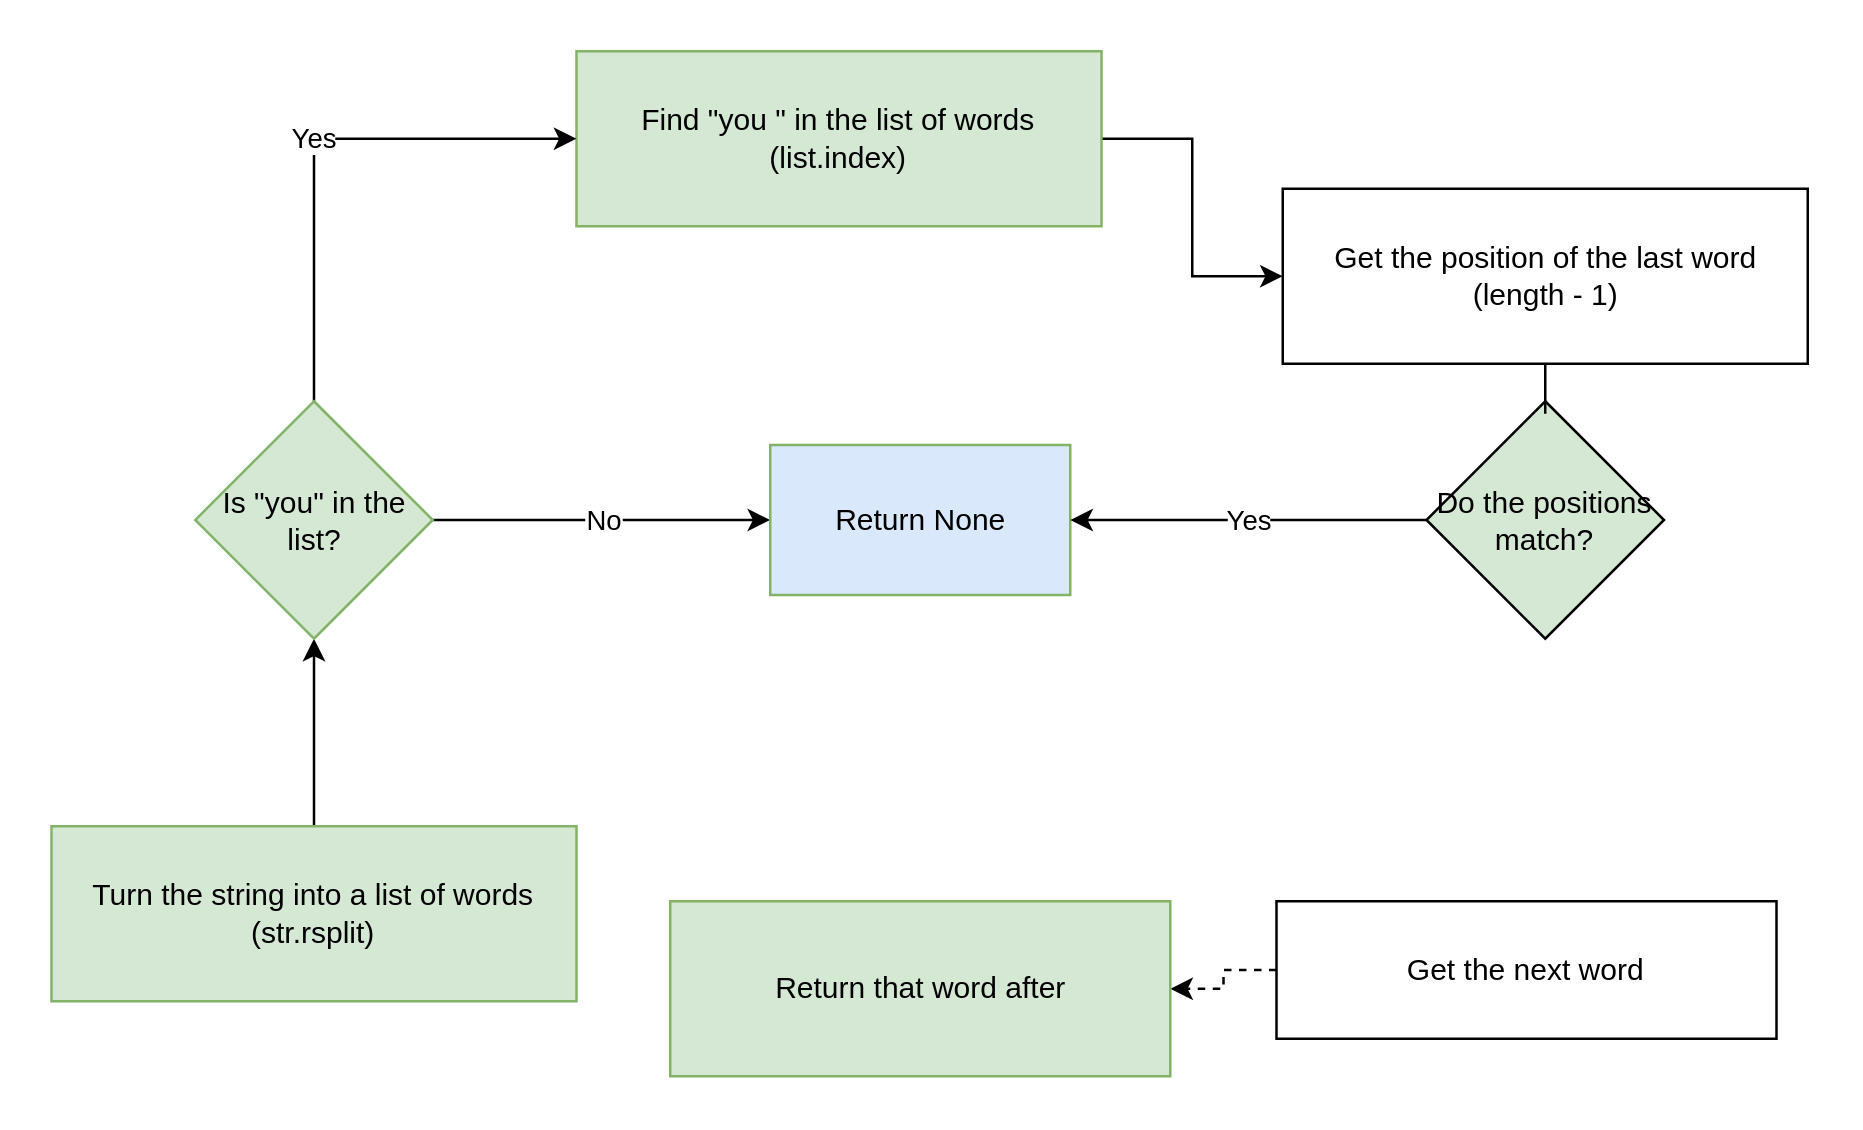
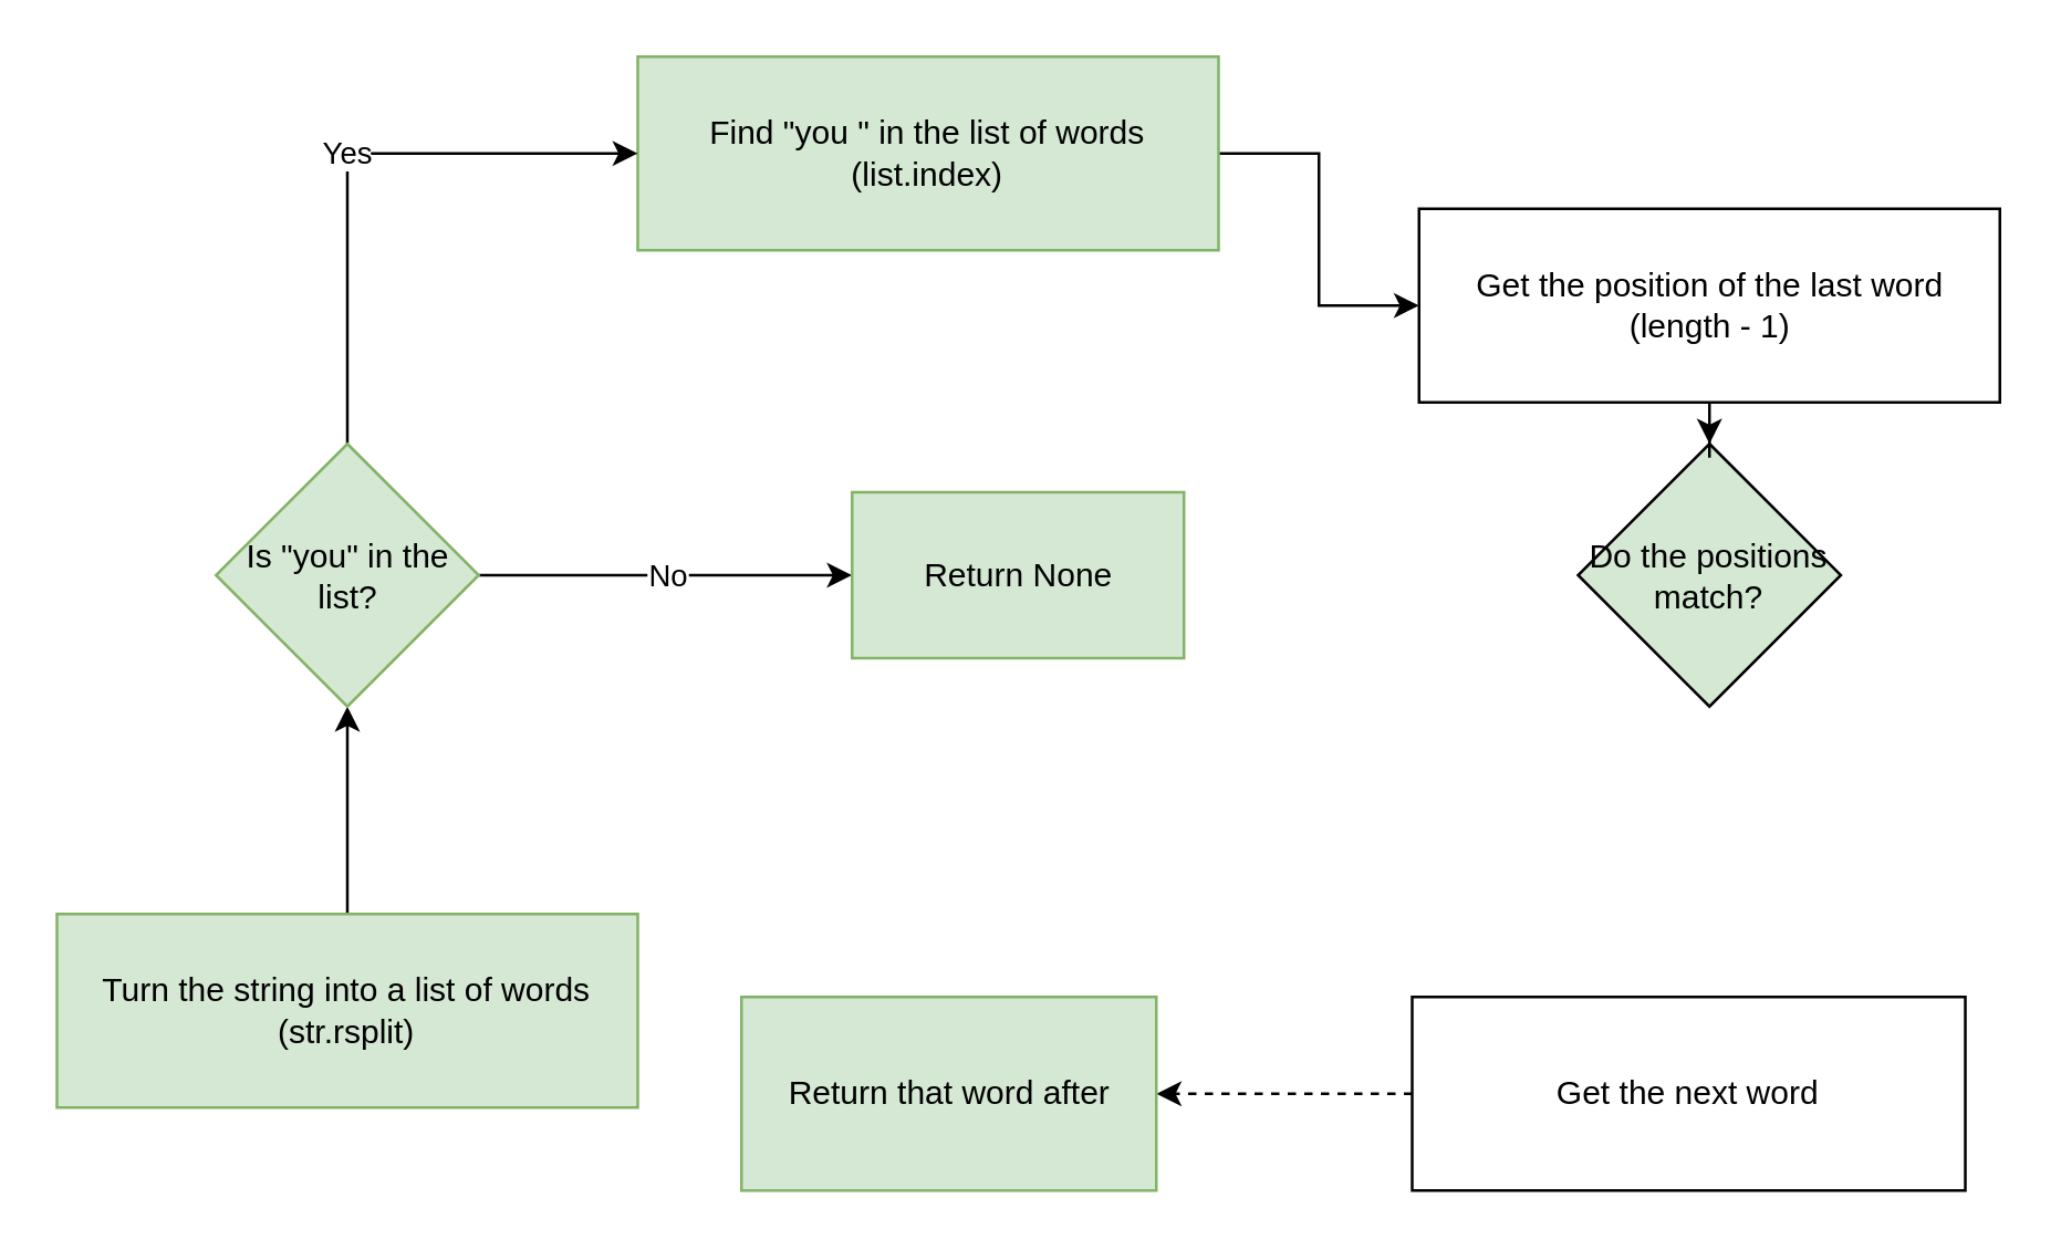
- <mxCell id="15" style="edgeStyle=orthogonalEdgeStyle;rounded=0;orthogonalLoop=1;jettySize=auto;html=1;endArrow=none;" edge="1" parent="1" source="16" target="14"><mxGeometry relative="1" as="geometry" /></mxCell>
+ <mxCell id="15" style="edgeStyle=orthogonalEdgeStyle;rounded=0;orthogonalLoop=1;jettySize=auto;html=1;" edge="1" parent="1" source="16" target="14"><mxGeometry relative="1" as="geometry" /></mxCell>
- <mxCell id="12" value="Return None" style="whiteSpace=wrap;html=1;rounded=0;fillColor=#dae8fc;strokeColor=#82b366;" vertex="1" parent="1"><mxGeometry x="307.5" y="177.5" width="120" height="60" as="geometry" /></mxCell>
+ <mxCell id="12" value="Return None" style="whiteSpace=wrap;html=1;rounded=0;fillColor=#d5e8d4;strokeColor=#82b366;" vertex="1" parent="1"><mxGeometry x="307.5" y="177.5" width="120" height="60" as="geometry" /></mxCell>
- <mxCell id="13" value="Yes" style="edgeStyle=orthogonalEdgeStyle;rounded=0;orthogonalLoop=1;jettySize=auto;html=1;" edge="1" parent="1" source="14" target="12"><mxGeometry relative="1" as="geometry" /></mxCell>
- <mxCell id="5" value="Get the next word" style="rounded=0;whiteSpace=wrap;html=1;" parent="1" vertex="1"><mxGeometry x="510" y="360" width="200" height="55" as="geometry" /></mxCell>
+ <mxCell id="5" value="Get the next word" style="rounded=0;whiteSpace=wrap;html=1;" parent="1" vertex="1"><mxGeometry x="510" y="360" width="200" height="70" as="geometry" /></mxCell>
- <mxCell id="6" value="Return that word after" style="rounded=0;whiteSpace=wrap;html=1;fillColor=#d5e8d4;strokeColor=#82b366;" parent="1" vertex="1"><mxGeometry x="267.5" y="360" width="200" height="70" as="geometry" /></mxCell>
+ <mxCell id="6" value="Return that word after" style="rounded=0;whiteSpace=wrap;html=1;fillColor=#d5e8d4;strokeColor=#82b366;" parent="1" vertex="1"><mxGeometry x="267.5" y="360" width="150" height="70" as="geometry" /></mxCell>
